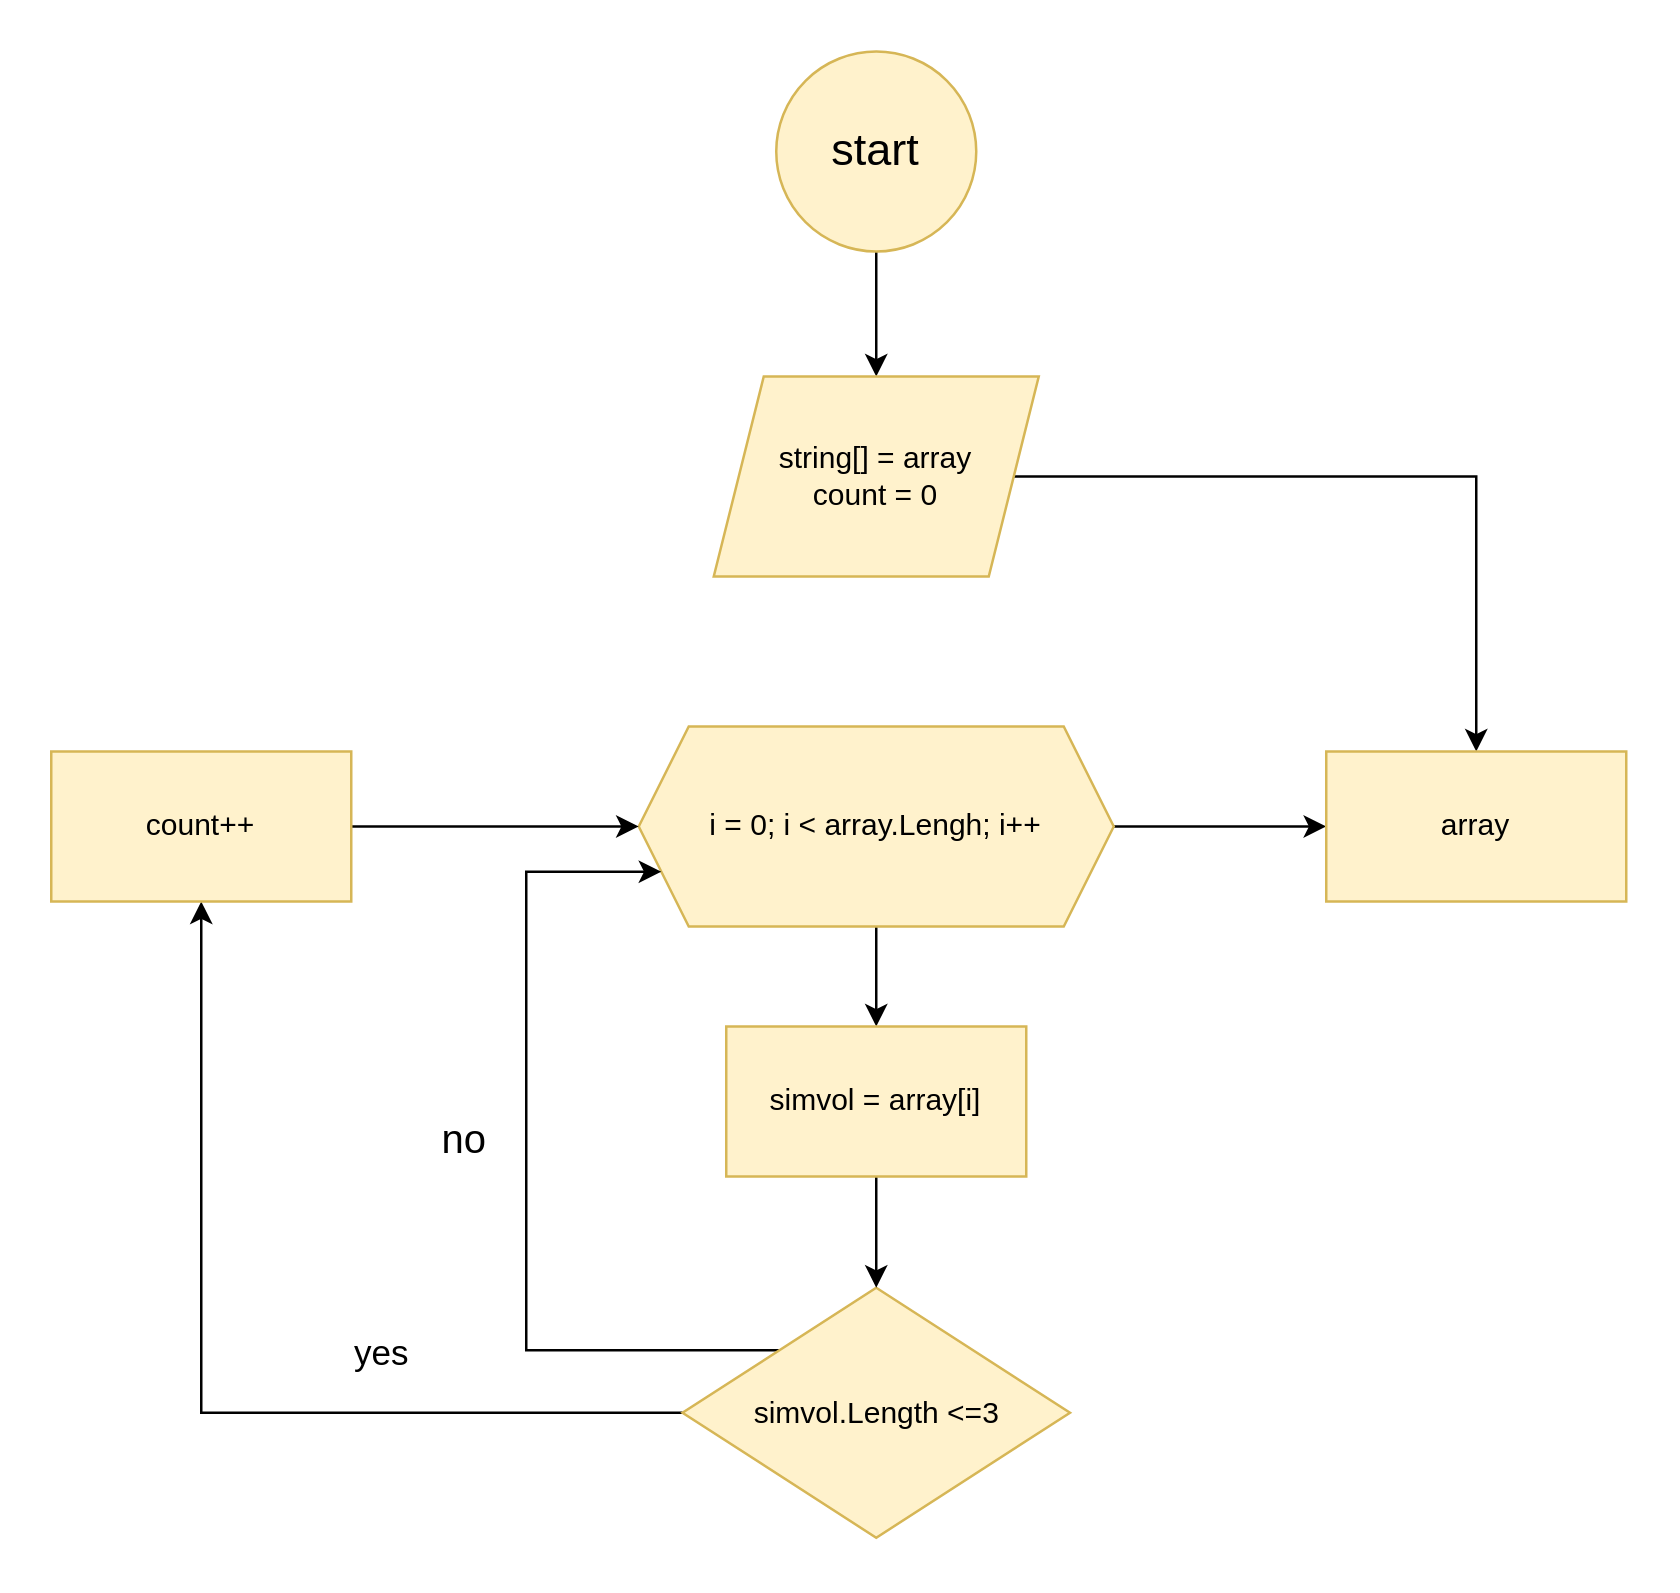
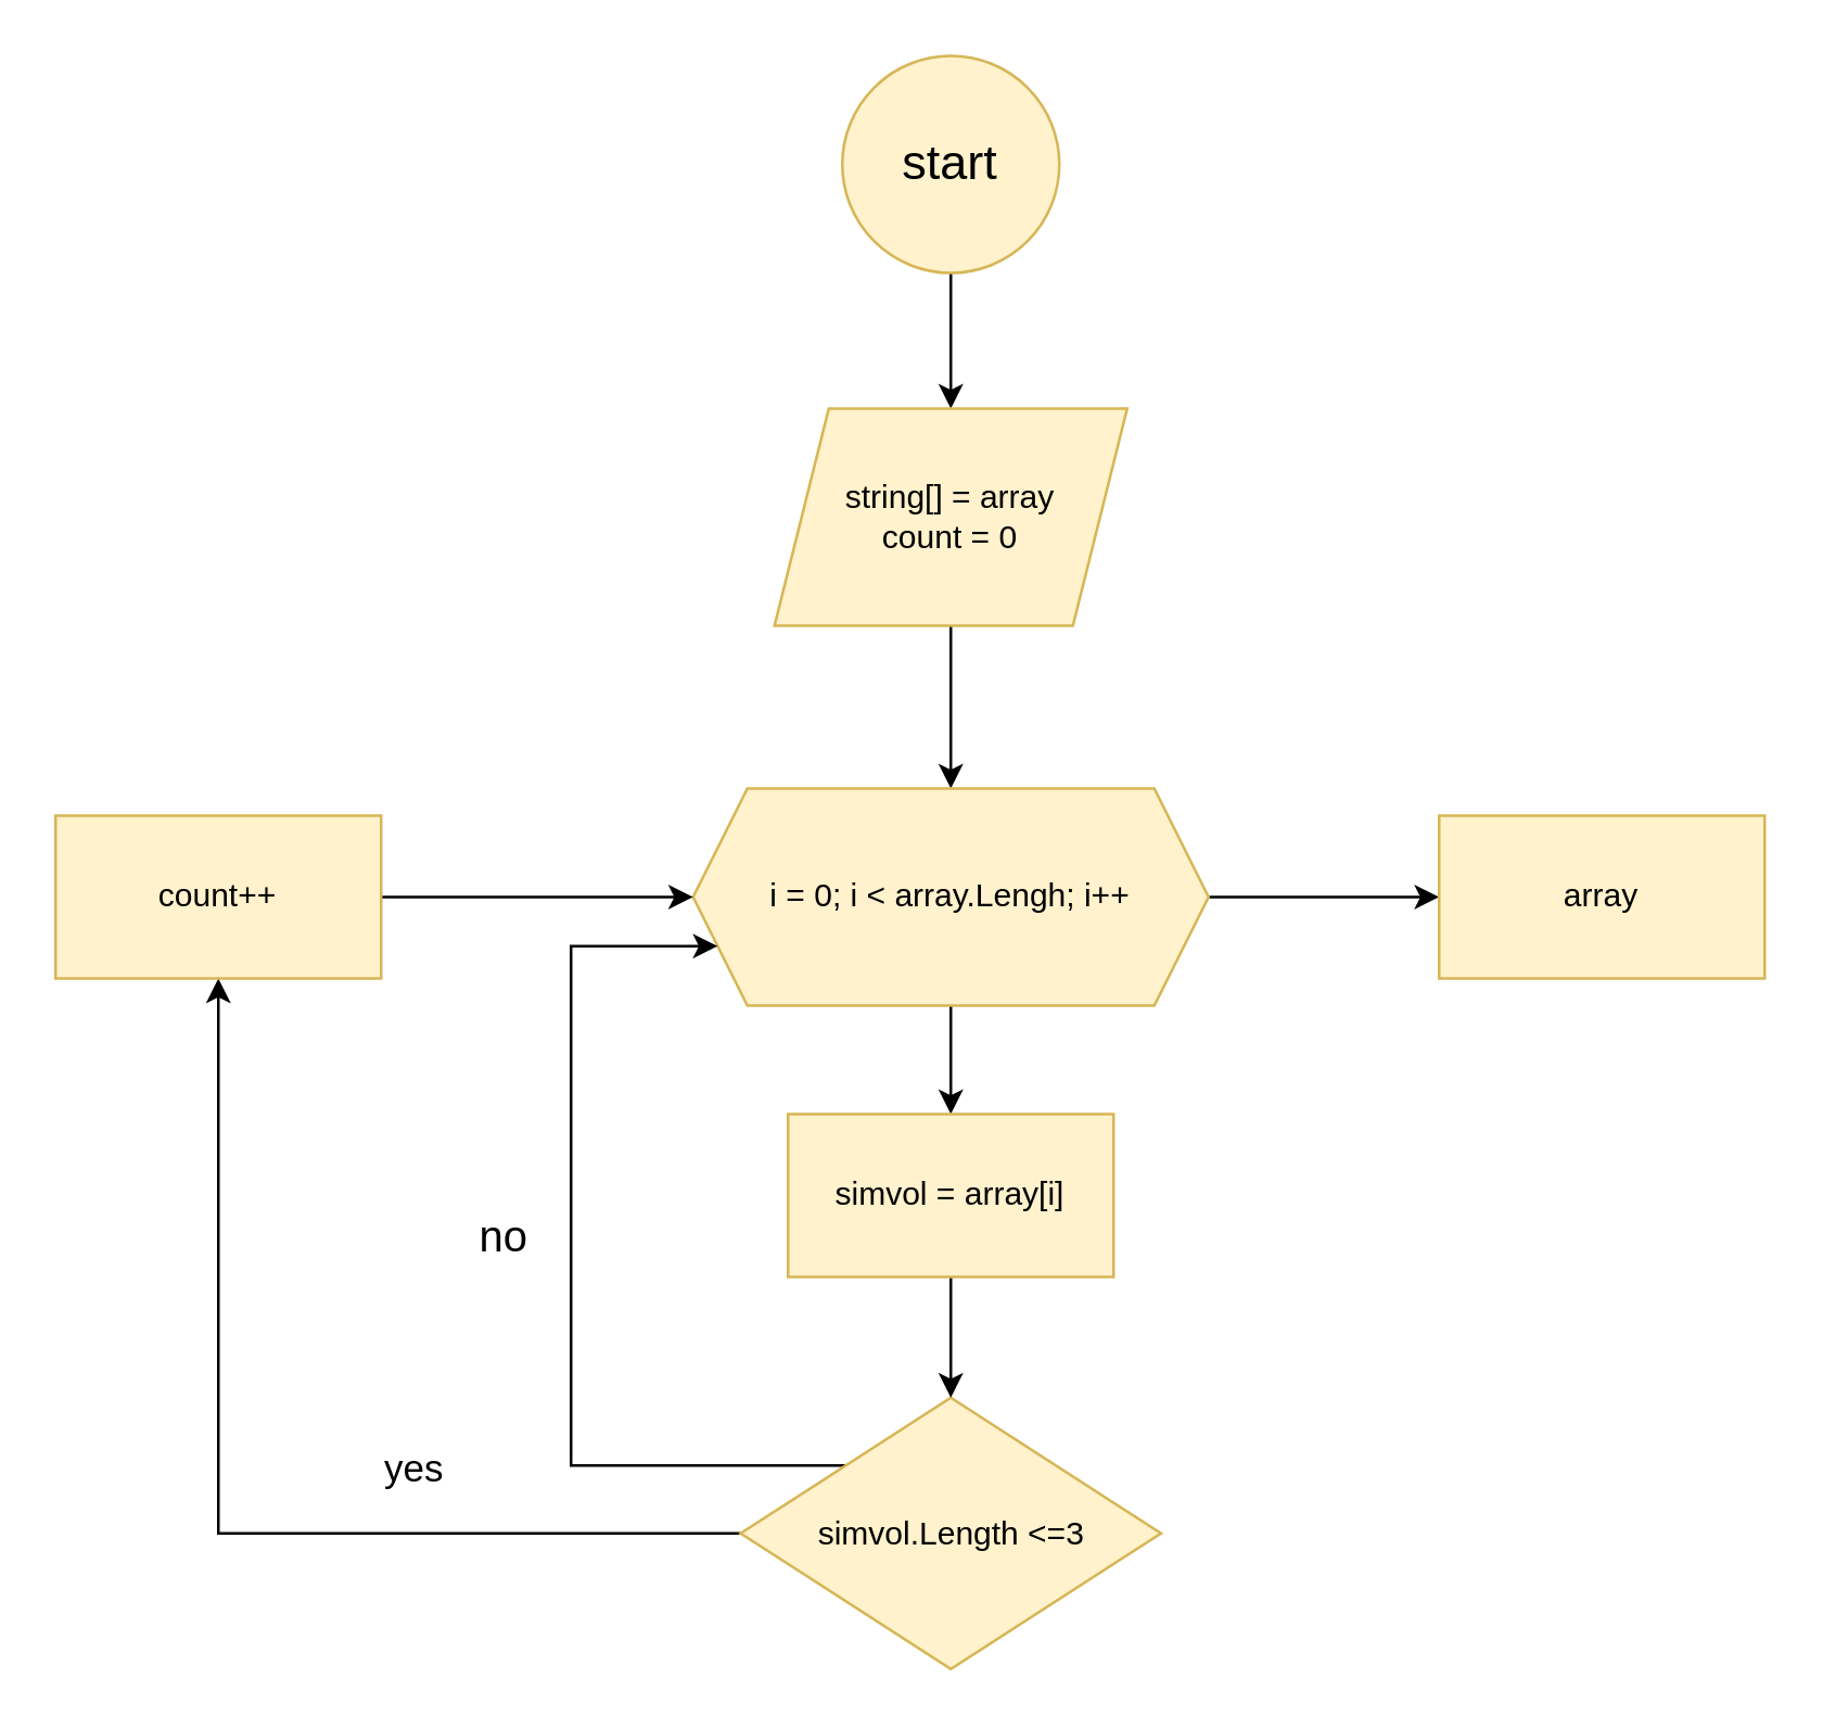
- <mxCell id="4" value="" style="edgeStyle=orthogonalEdgeStyle;rounded=0;orthogonalLoop=1;jettySize=auto;html=1;" edge="1" parent="1" source="5" target="17"><mxGeometry relative="1" as="geometry" /></mxCell>
+ <mxCell id="4" value="" style="edgeStyle=orthogonalEdgeStyle;rounded=0;orthogonalLoop=1;jettySize=auto;html=1;" edge="1" parent="1" source="5" target="8"><mxGeometry relative="1" as="geometry" /></mxCell>
